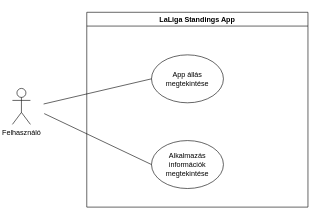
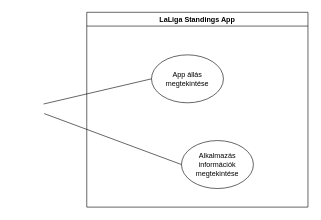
- <mxCell id="2" value="Felhasználó" style="shape=umlActor;verticalLabelPosition=bottom;verticalAlign=top;html=1;outlineConnect=0;" vertex="1" parent="1"><mxGeometry x="20" y="147" width="30" height="60" as="geometry" /></mxCell>
- <mxCell id="4" value="Alkalmazás információk megtekintése" style="ellipse;whiteSpace=wrap;html=1;" vertex="1" parent="1"><mxGeometry x="252" y="234" width="120" height="80" as="geometry" /></mxCell>
+ <mxCell id="4" value="Alkalmazás információk megtekintése" style="ellipse;whiteSpace=wrap;html=1;" vertex="1" parent="1"><mxGeometry x="302" y="234" width="120" height="80" as="geometry" /></mxCell>
